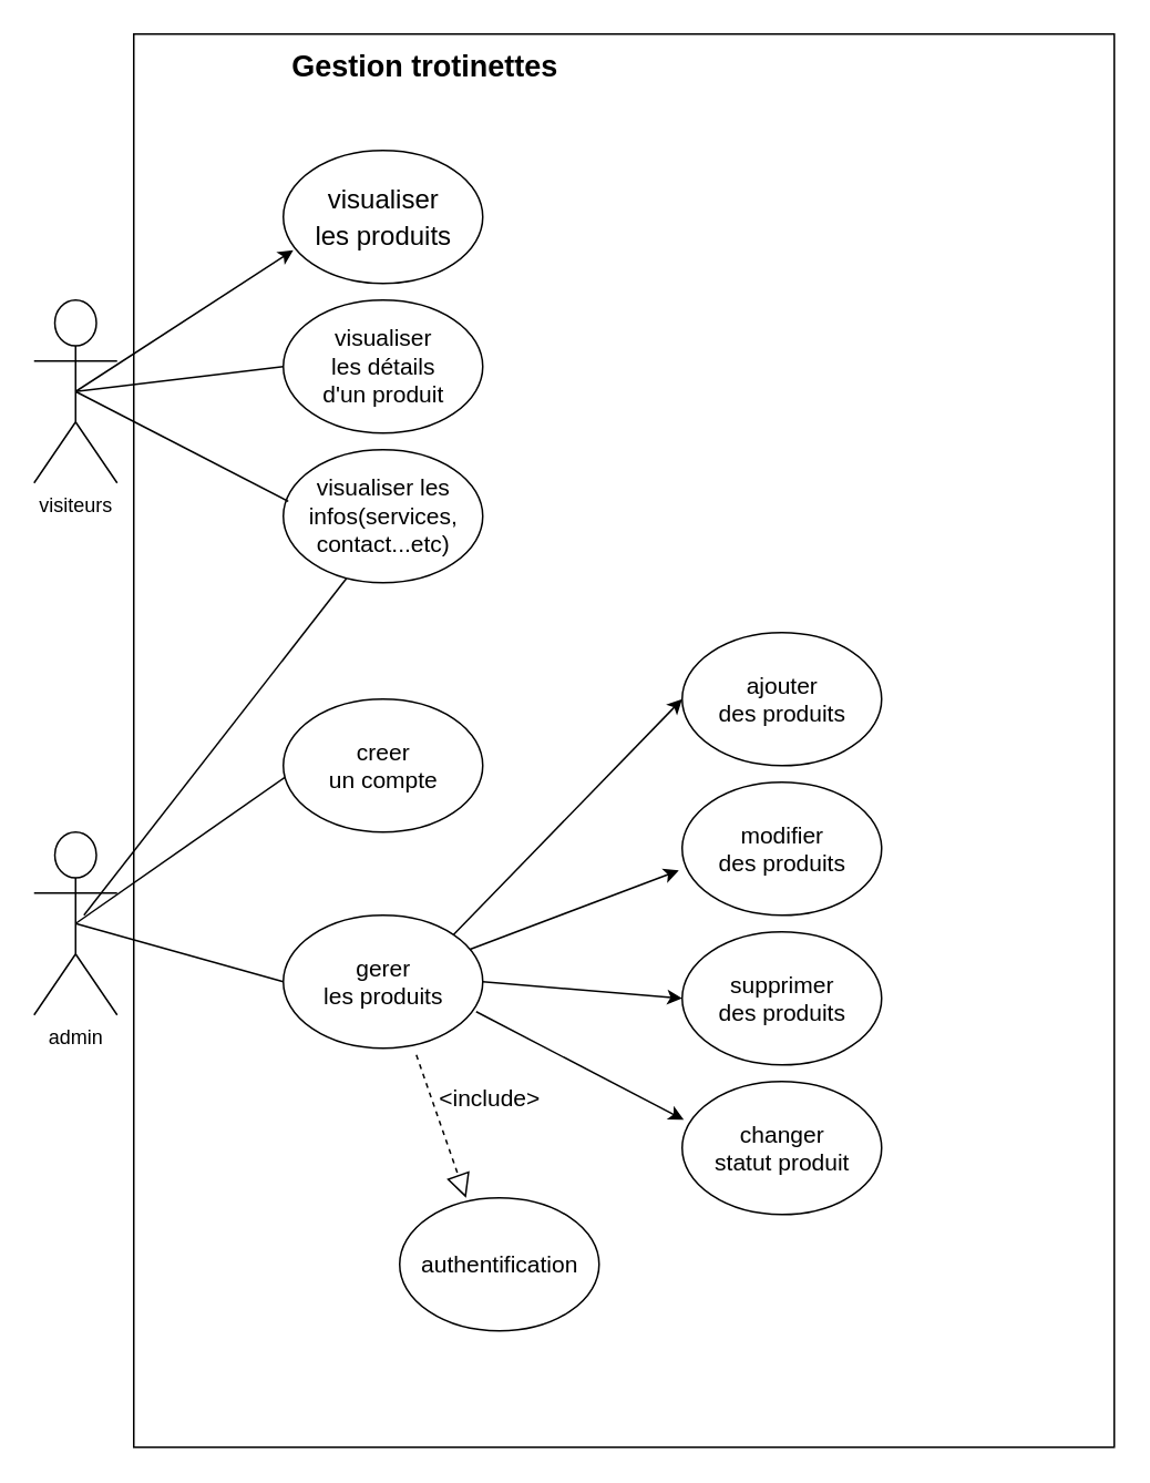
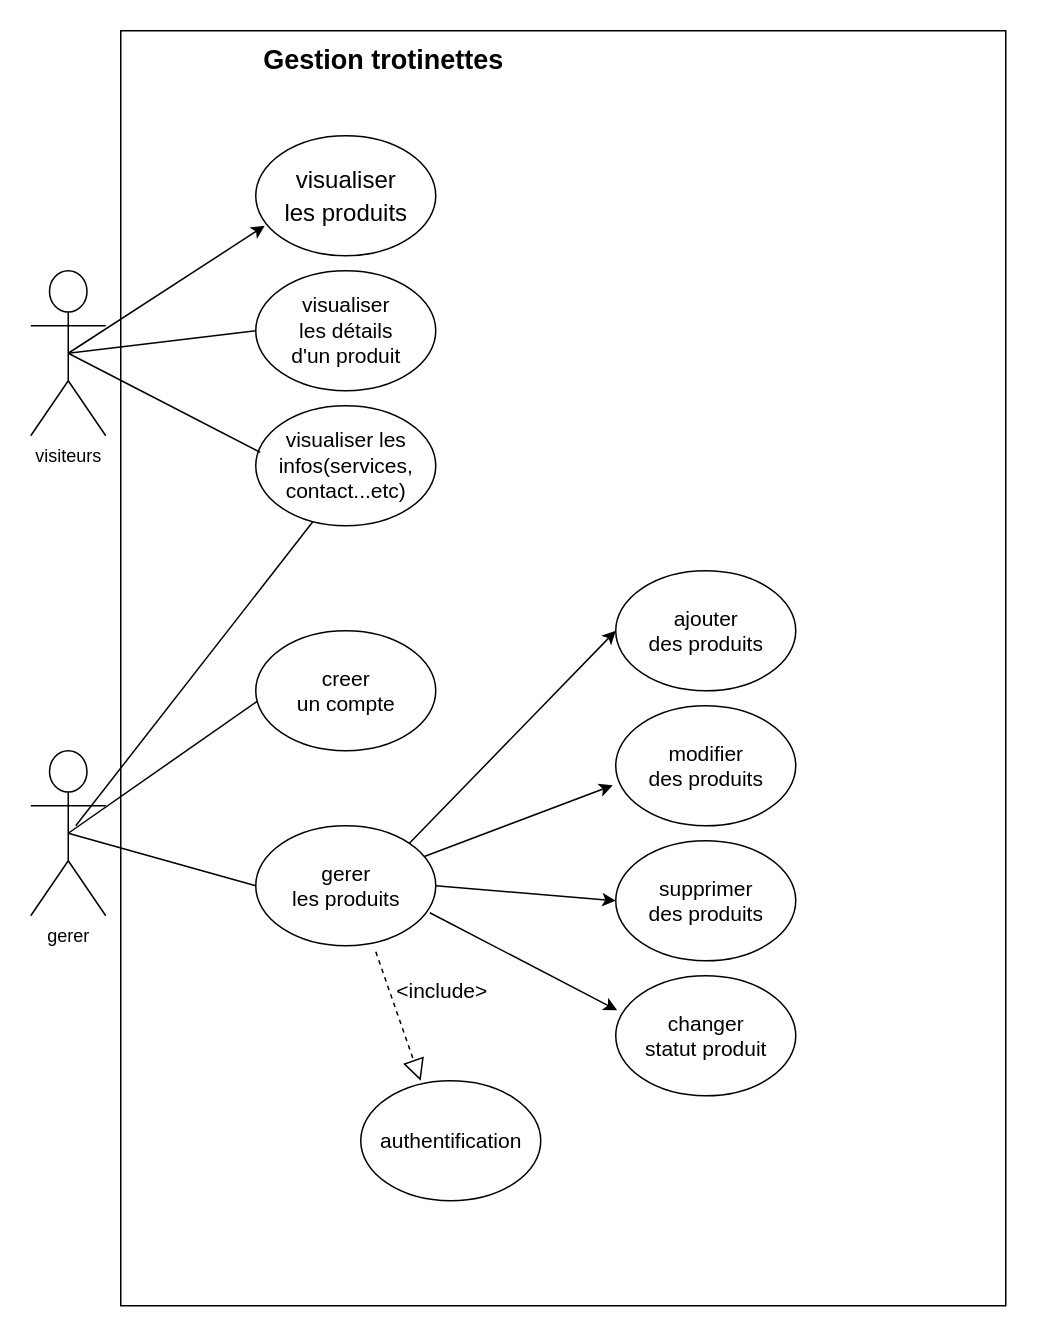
- <mxCell id="15" value="admin" style="shape=umlActor;verticalLabelPosition=bottom;verticalAlign=top;html=1;" parent="1" vertex="1"><mxGeometry x="20" y="500" width="50" height="110" as="geometry" /></mxCell>
+ <mxCell id="15" value="gerer" style="shape=umlActor;verticalLabelPosition=bottom;verticalAlign=top;html=1;" parent="1" vertex="1"><mxGeometry x="20" y="500" width="50" height="110" as="geometry" /></mxCell>
